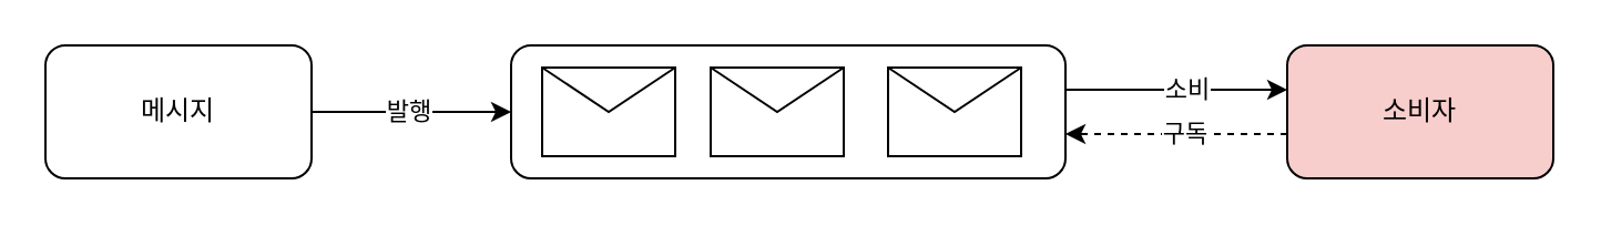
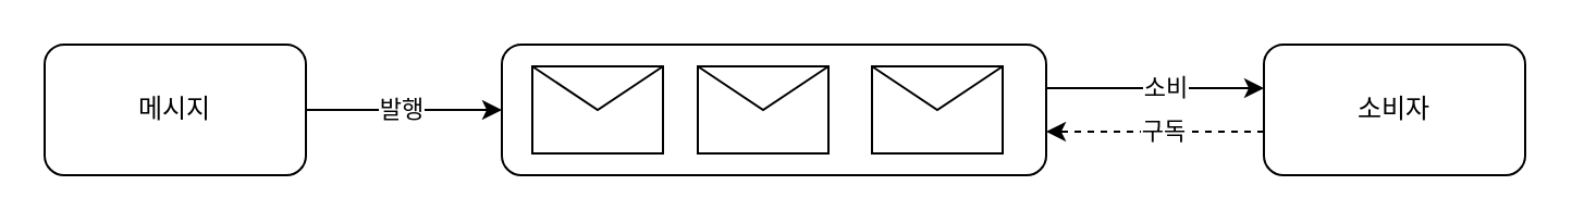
- <mxCell id="13" value="소비자" style="rounded=1;whiteSpace=wrap;html=1;fillColor=#f8cecc;" vertex="1" parent="1"><mxGeometry x="580" y="20" width="120" height="60" as="geometry" /></mxCell>
+ <mxCell id="13" value="소비자" style="rounded=1;whiteSpace=wrap;html=1;" vertex="1" parent="1"><mxGeometry x="580" y="20" width="120" height="60" as="geometry" /></mxCell>
